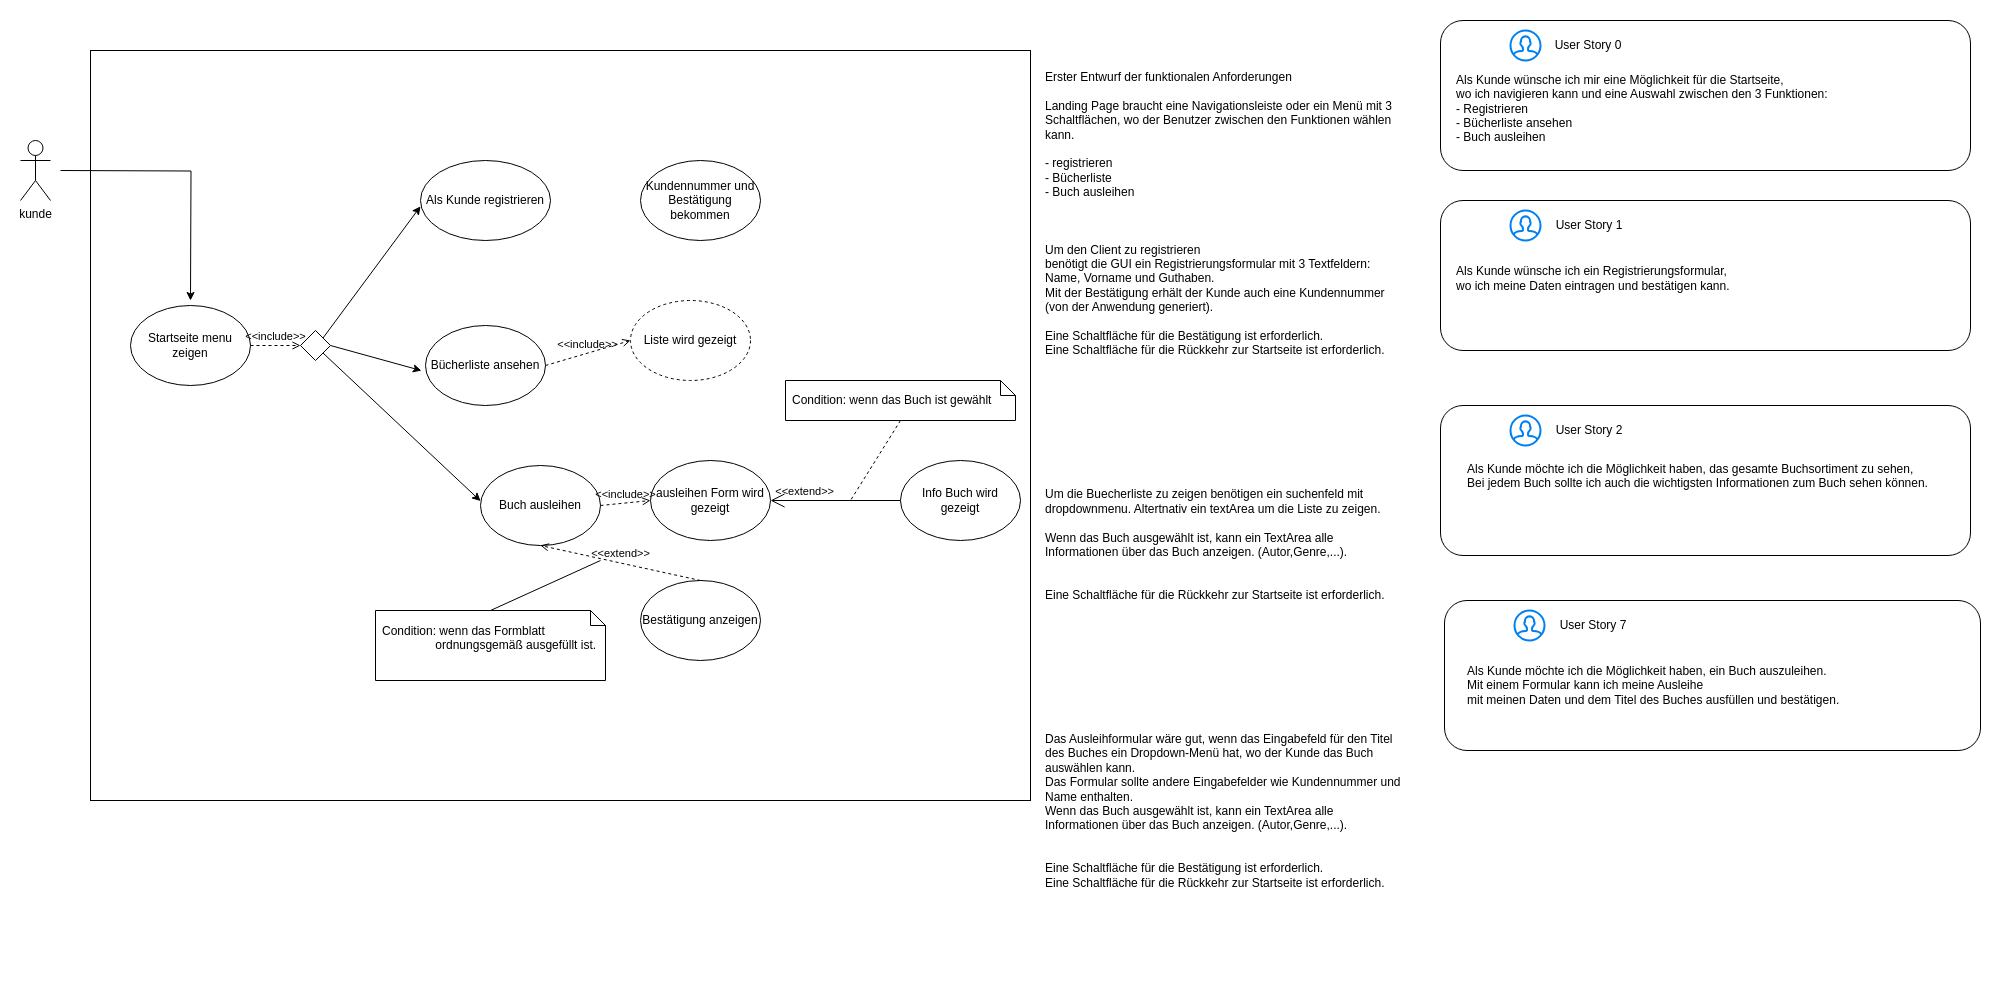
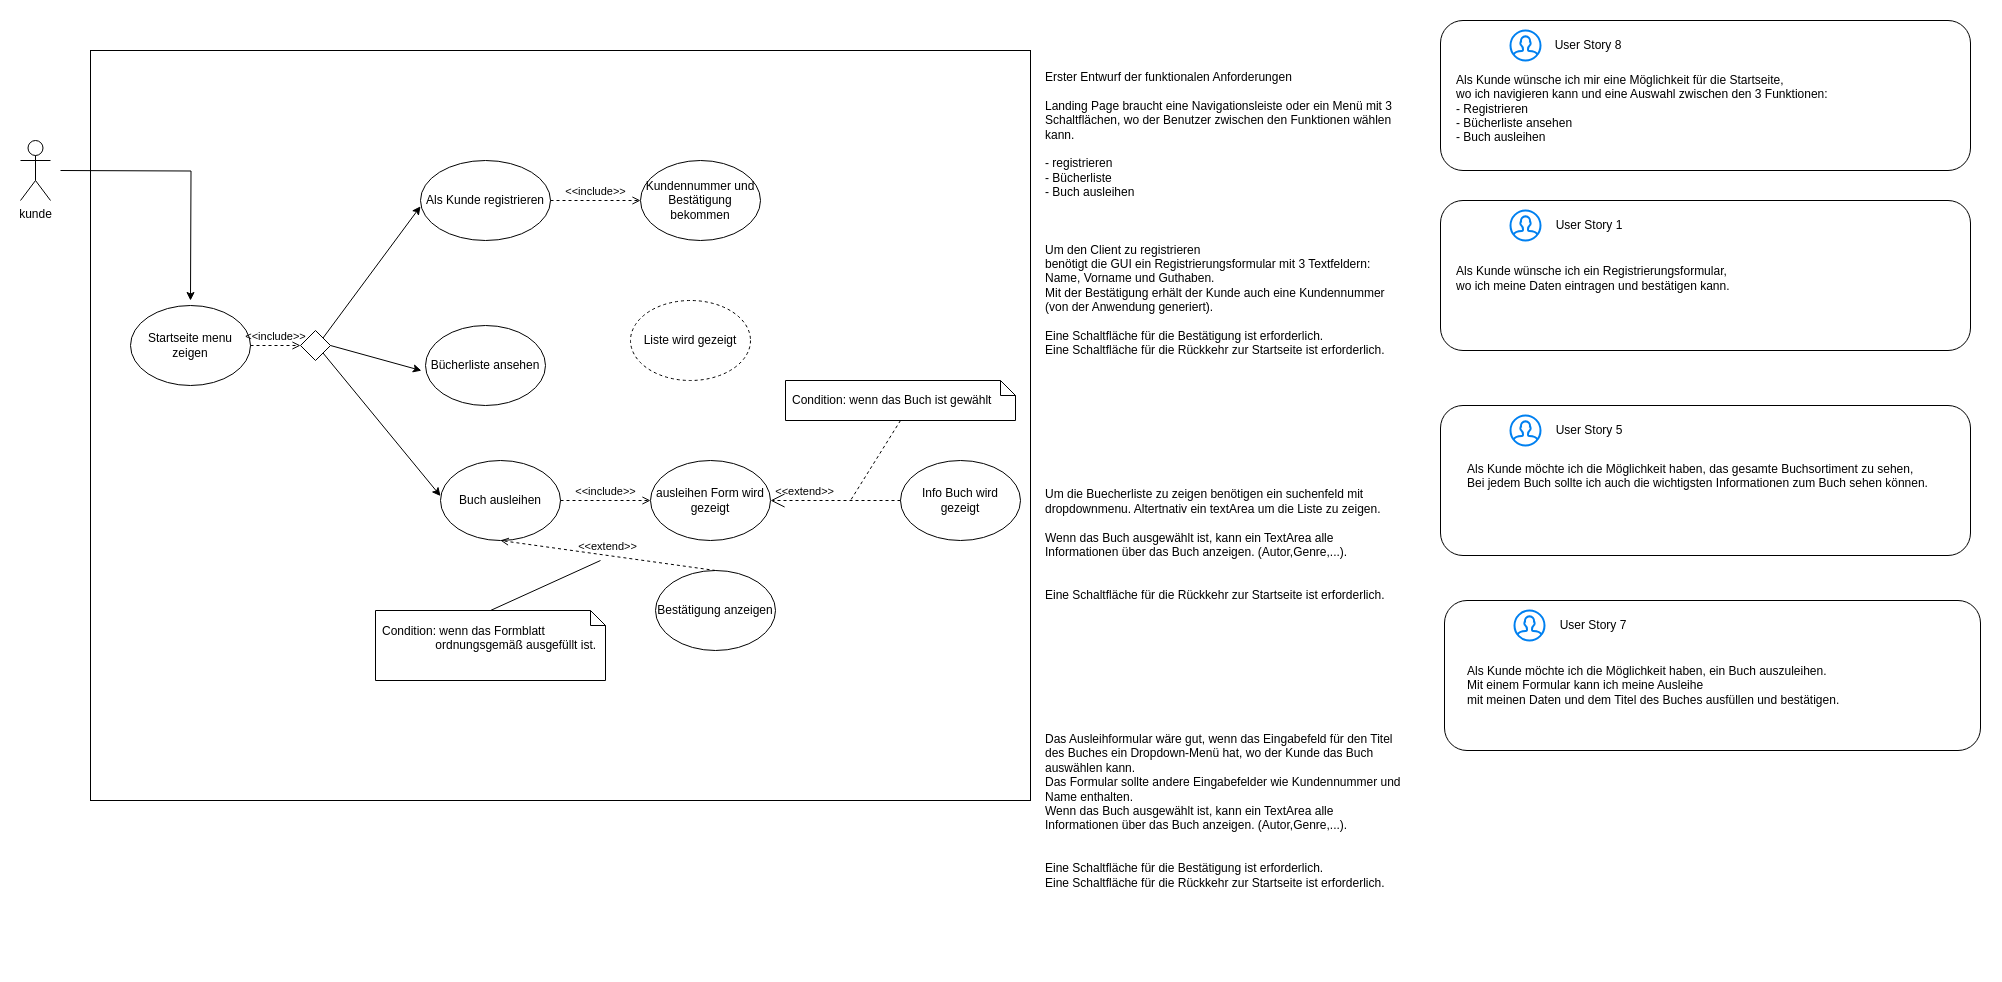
- <mxCell id="31" value="&lt;div&gt;User Story 0&lt;/div&gt;" style="text;html=1;strokeColor=none;fillColor=none;align=center;verticalAlign=middle;whiteSpace=wrap;rounded=0;" vertex="1" parent="1"><mxGeometry x="1528" y="30" width="120" height="30" as="geometry" /></mxCell>
+ <mxCell id="31" value="&lt;div&gt;User Story 8&lt;/div&gt;" style="text;html=1;strokeColor=none;fillColor=none;align=center;verticalAlign=middle;whiteSpace=wrap;rounded=0;" vertex="1" parent="1"><mxGeometry x="1528" y="30" width="120" height="30" as="geometry" /></mxCell>
+ <mxCell id="8" value="&amp;lt;&amp;lt;include&amp;gt;&amp;gt;" style="html=1;verticalAlign=bottom;labelBackgroundColor=none;endArrow=open;endFill=0;dashed=1;rounded=0;exitX=1;exitY=0.5;exitDx=0;exitDy=0;entryX=0;entryY=0.5;entryDx=0;entryDy=0;" edge="1" parent="1" source="6" target="7"><mxGeometry width="160" relative="1" as="geometry"><mxPoint x="410" y="400" as="sourcePoint" /><mxPoint x="570" y="400" as="targetPoint" /></mxGeometry></mxCell>
- <mxCell id="13" value="&amp;lt;&amp;lt;include&amp;gt;&amp;gt;" style="html=1;verticalAlign=bottom;labelBackgroundColor=none;endArrow=open;endFill=0;dashed=1;rounded=0;entryX=0;entryY=0.5;entryDx=0;entryDy=0;exitX=1;exitY=0.5;exitDx=0;exitDy=0;" edge="1" parent="1" source="9" target="12"><mxGeometry width="160" relative="1" as="geometry"><mxPoint x="410" y="400" as="sourcePoint" /><mxPoint x="570" y="400" as="targetPoint" /></mxGeometry></mxCell>
- <mxCell id="42" value="&lt;div&gt;User Story 2&lt;br&gt;&lt;/div&gt;" style="text;html=1;strokeColor=none;fillColor=none;align=center;verticalAlign=middle;whiteSpace=wrap;rounded=0;" vertex="1" parent="1"><mxGeometry x="1529" y="415" width="120" height="30" as="geometry" /></mxCell>
+ <mxCell id="42" value="&lt;div&gt;User Story 5&lt;br&gt;&lt;/div&gt;" style="text;html=1;strokeColor=none;fillColor=none;align=center;verticalAlign=middle;whiteSpace=wrap;rounded=0;" vertex="1" parent="1"><mxGeometry x="1529" y="415" width="120" height="30" as="geometry" /></mxCell>
- <mxCell id="22" value="&amp;lt;&amp;lt;extend&amp;gt;&amp;gt;" style="align=right;html=1;verticalAlign=bottom;rounded=0;labelBackgroundColor=none;endArrow=open;endSize=12;dashed=0;exitX=0;exitY=0.5;exitDx=0;exitDy=0;entryX=1;entryY=0.5;entryDx=0;entryDy=0;" edge="1" parent="1" source="20" target="15"><mxGeometry relative="1" as="geometry"><mxPoint x="750" y="460" as="targetPoint" /><mxPoint x="910" y="460" as="sourcePoint" /></mxGeometry></mxCell>
+ <mxCell id="22" value="&amp;lt;&amp;lt;extend&amp;gt;&amp;gt;" style="align=right;html=1;verticalAlign=bottom;rounded=0;labelBackgroundColor=none;endArrow=open;endSize=12;dashed=1;exitX=0;exitY=0.5;exitDx=0;exitDy=0;entryX=1;entryY=0.5;entryDx=0;entryDy=0;" edge="1" parent="1" source="20" target="15"><mxGeometry relative="1" as="geometry"><mxPoint x="750" y="460" as="targetPoint" /><mxPoint x="910" y="460" as="sourcePoint" /></mxGeometry></mxCell>
- <mxCell id="10" value="Buch ausleihen" style="ellipse;whiteSpace=wrap;html=1;" vertex="1" parent="1"><mxGeometry x="480" y="465" width="120" height="80" as="geometry" /></mxCell>
+ <mxCell id="10" value="Buch ausleihen" style="ellipse;whiteSpace=wrap;html=1;" vertex="1" parent="1"><mxGeometry x="440" y="460" width="120" height="80" as="geometry" /></mxCell>
- <mxCell id="11" value="Bestätigung anzeigen" style="ellipse;whiteSpace=wrap;html=1;" vertex="1" parent="1"><mxGeometry x="640" y="580" width="120" height="80" as="geometry" /></mxCell>
+ <mxCell id="11" value="Bestätigung anzeigen" style="ellipse;whiteSpace=wrap;html=1;" vertex="1" parent="1"><mxGeometry x="655" y="570" width="120" height="80" as="geometry" /></mxCell>
